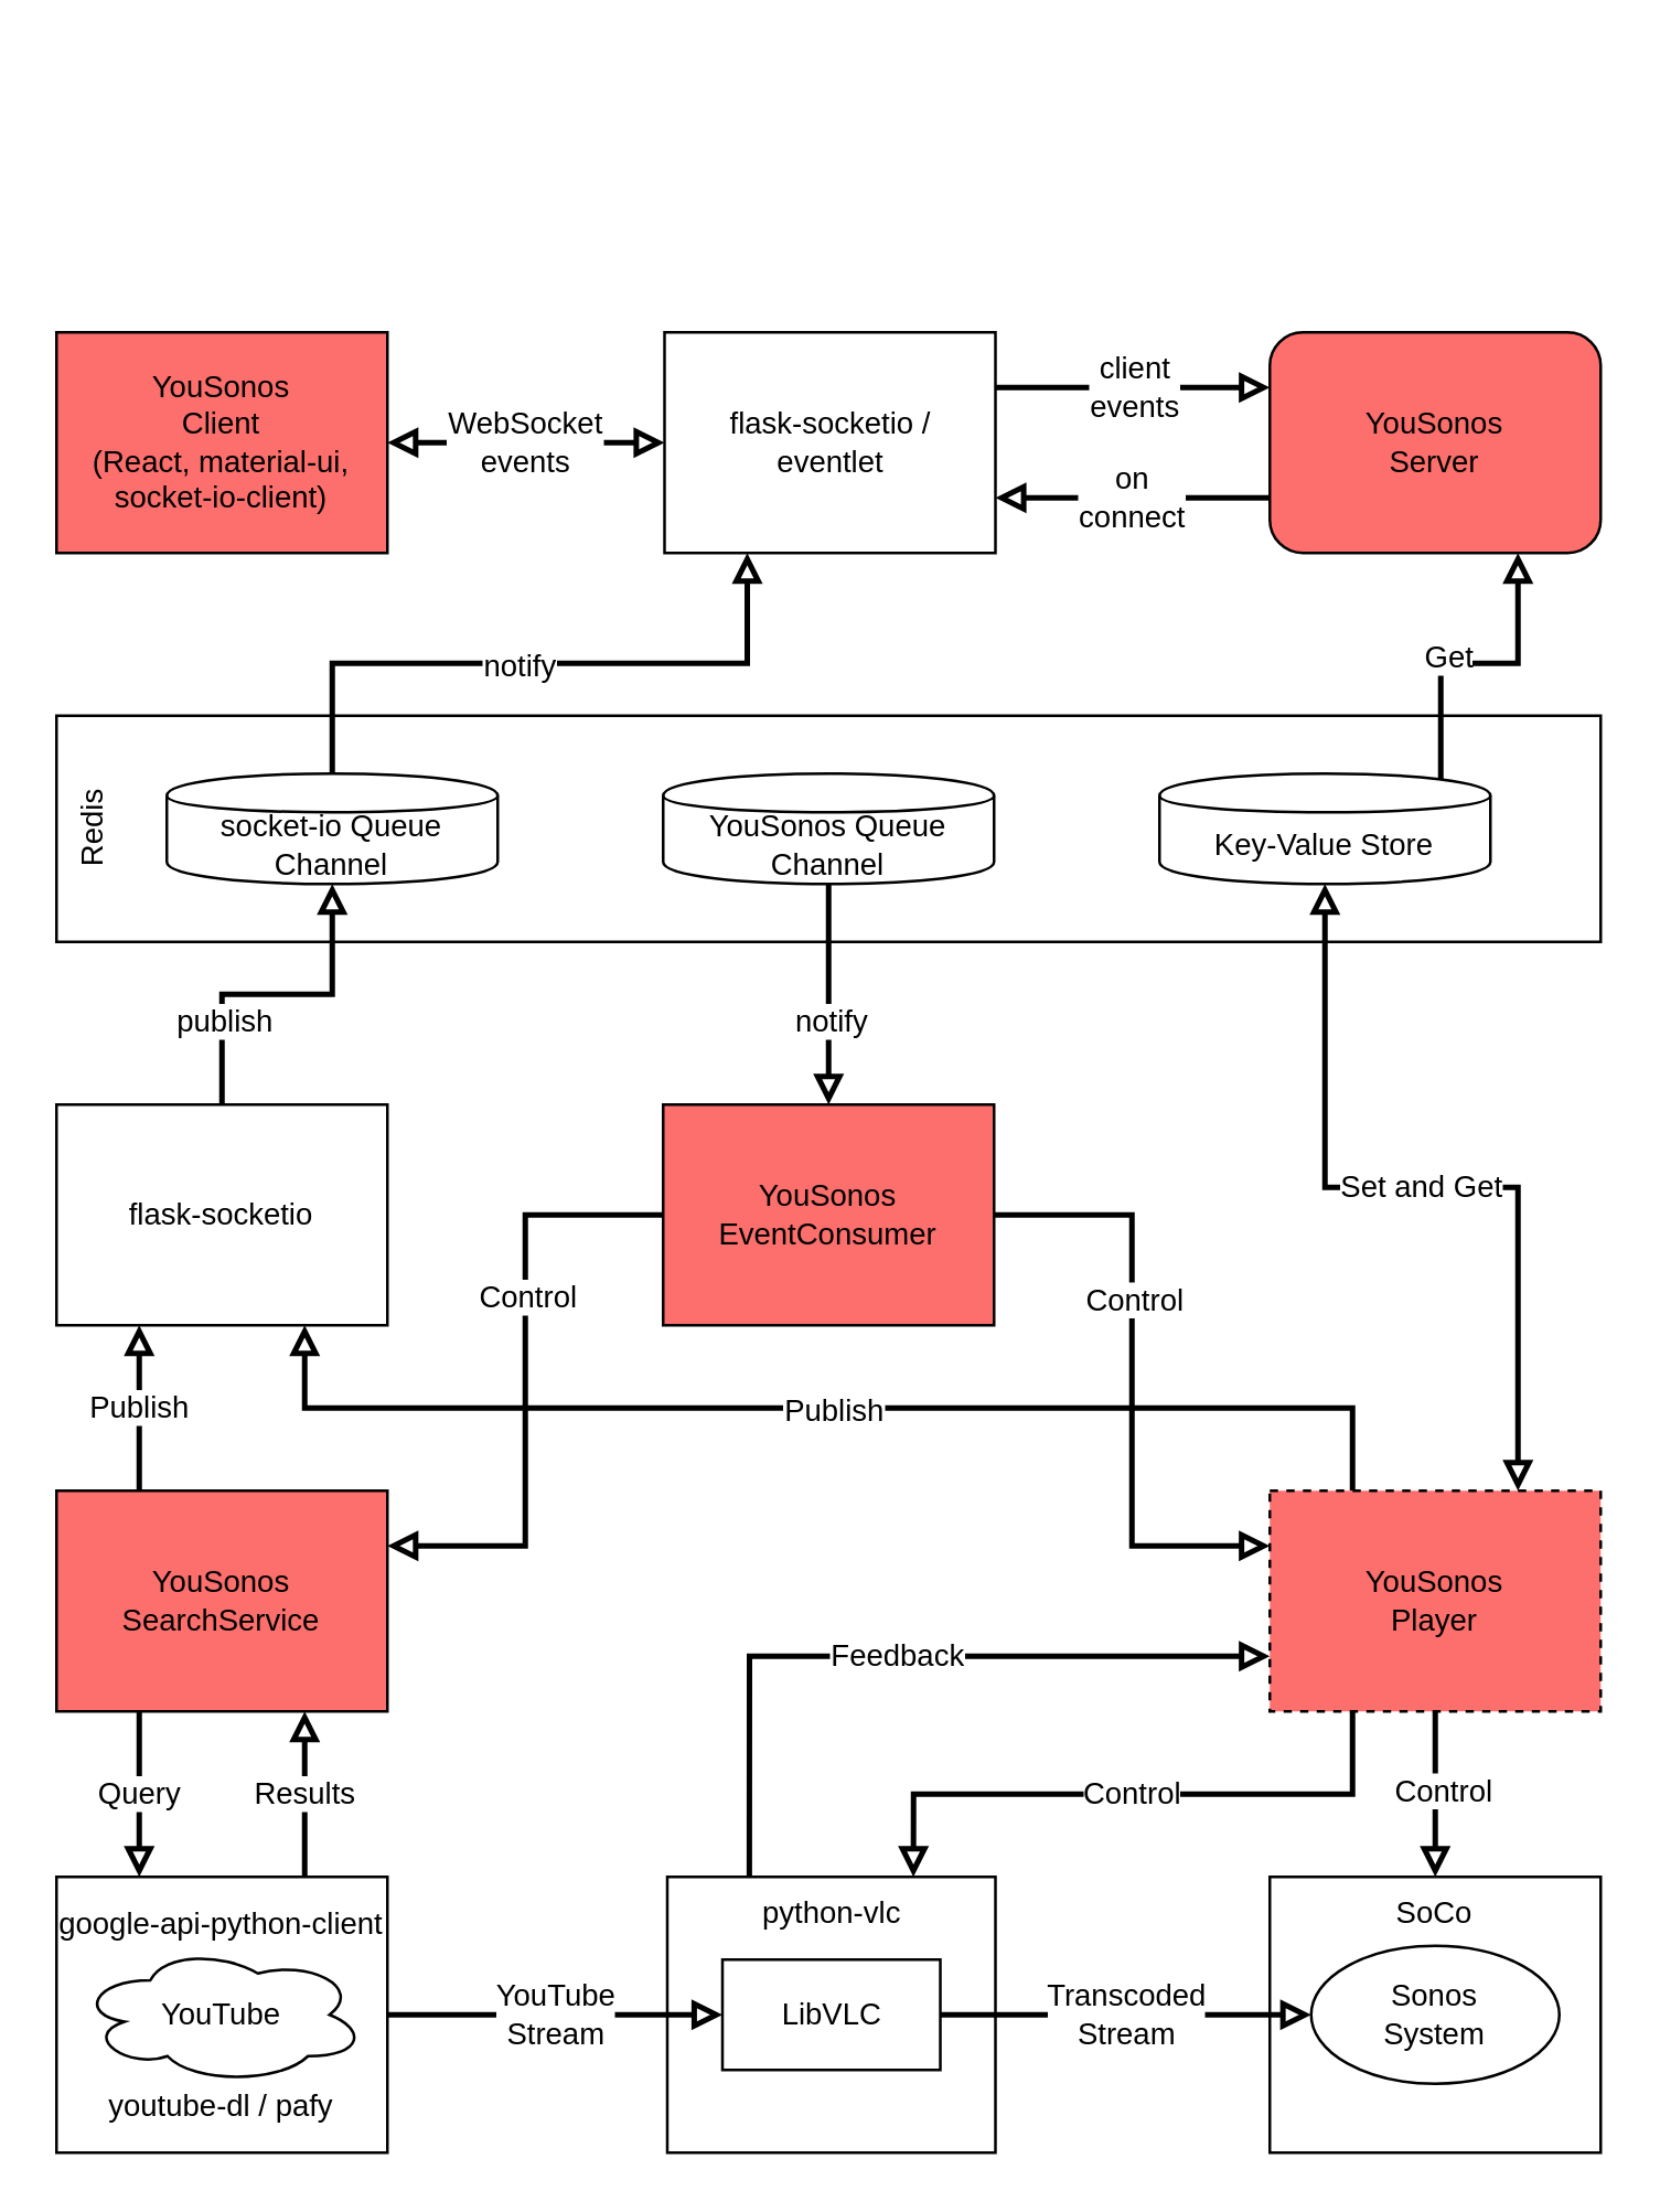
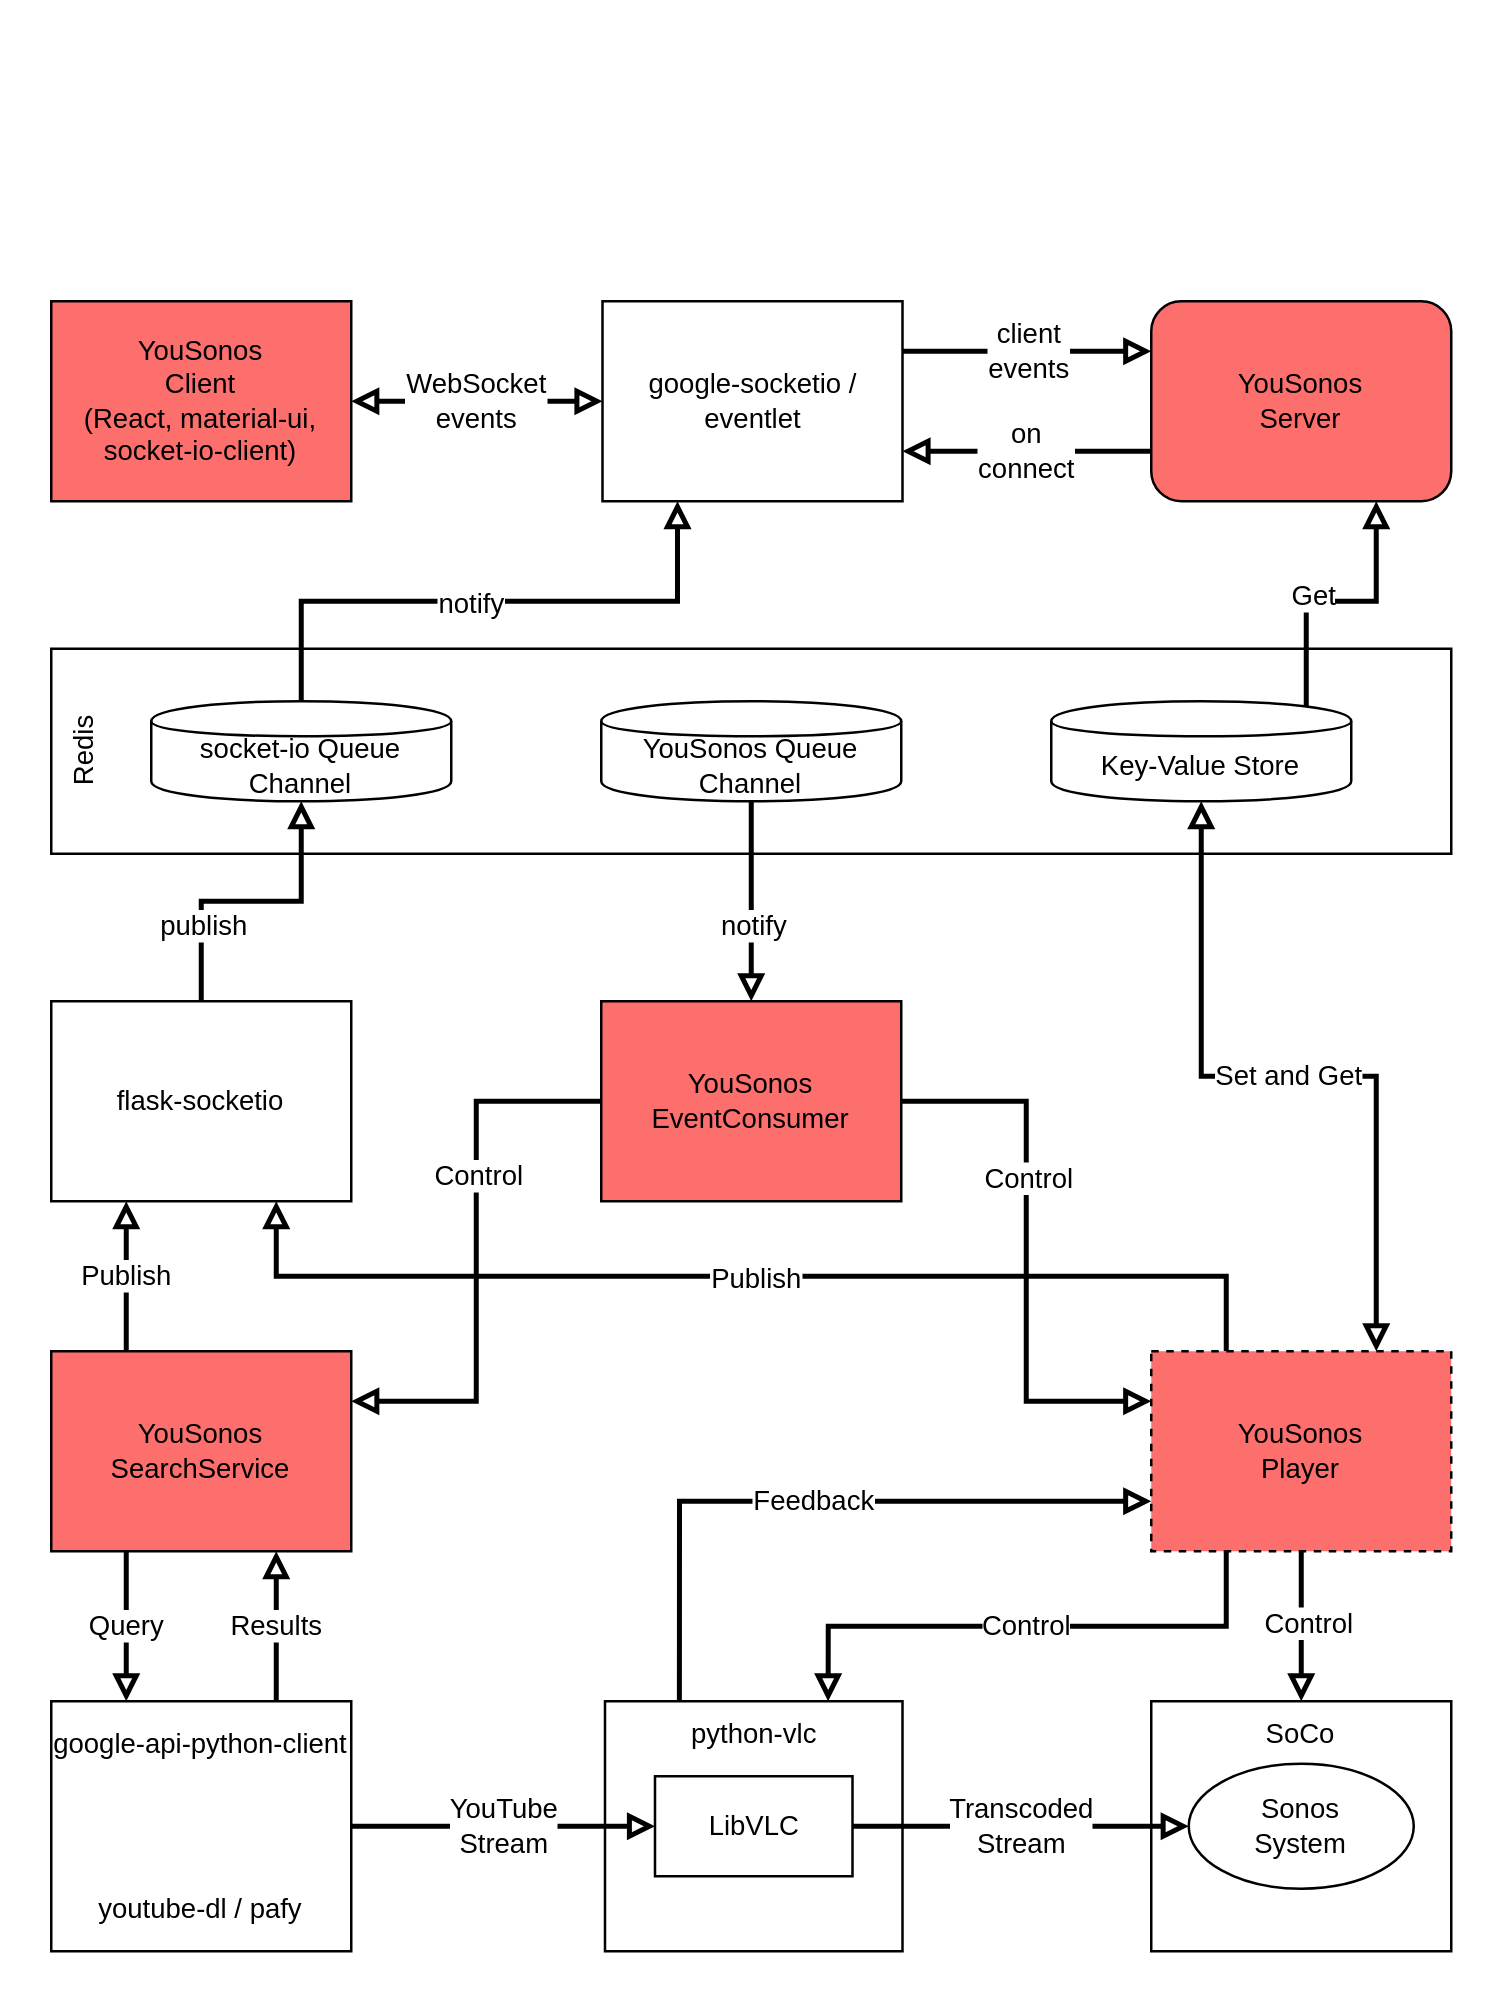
- <mxCell id="7" value="flask-socketio / &lt;br&gt;eventlet" style="rounded=0;whiteSpace=wrap;fontFamily=Helvetica;fontSize=11;verticalAlign=middle;html=1;" parent="1" vertex="1"><mxGeometry x="240.5" width="120" height="80" as="geometry" y="120" /></mxCell>
+ <mxCell id="7" value="google-socketio / &lt;br&gt;eventlet" style="rounded=0;whiteSpace=wrap;fontFamily=Helvetica;fontSize=11;verticalAlign=middle;html=1;" parent="1" vertex="1"><mxGeometry x="240.5" width="120" height="80" as="geometry" y="120" /></mxCell>
- <mxCell id="30" value="YouTube&lt;br style=&quot;font-size: 11px;&quot;&gt;" style="ellipse;shape=cloud;whiteSpace=wrap;fontSize=11;fontFamily=Helvetica;html=1;" parent="28" vertex="1"><mxGeometry x="8" y="25" width="104" height="50" as="geometry" /></mxCell>
